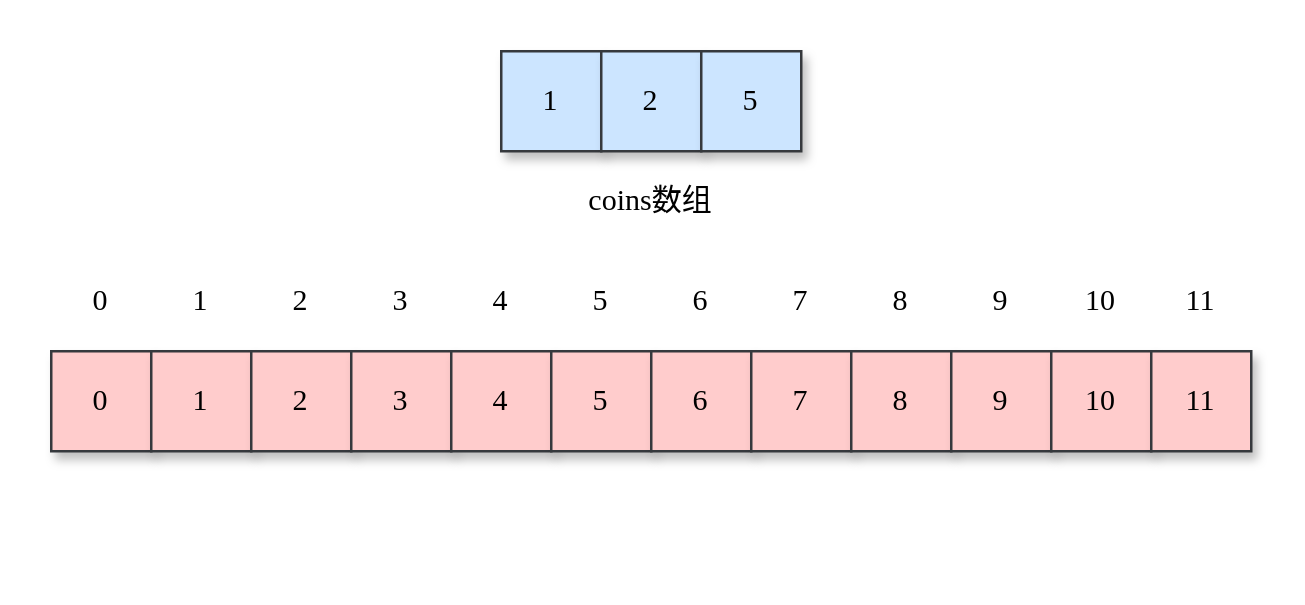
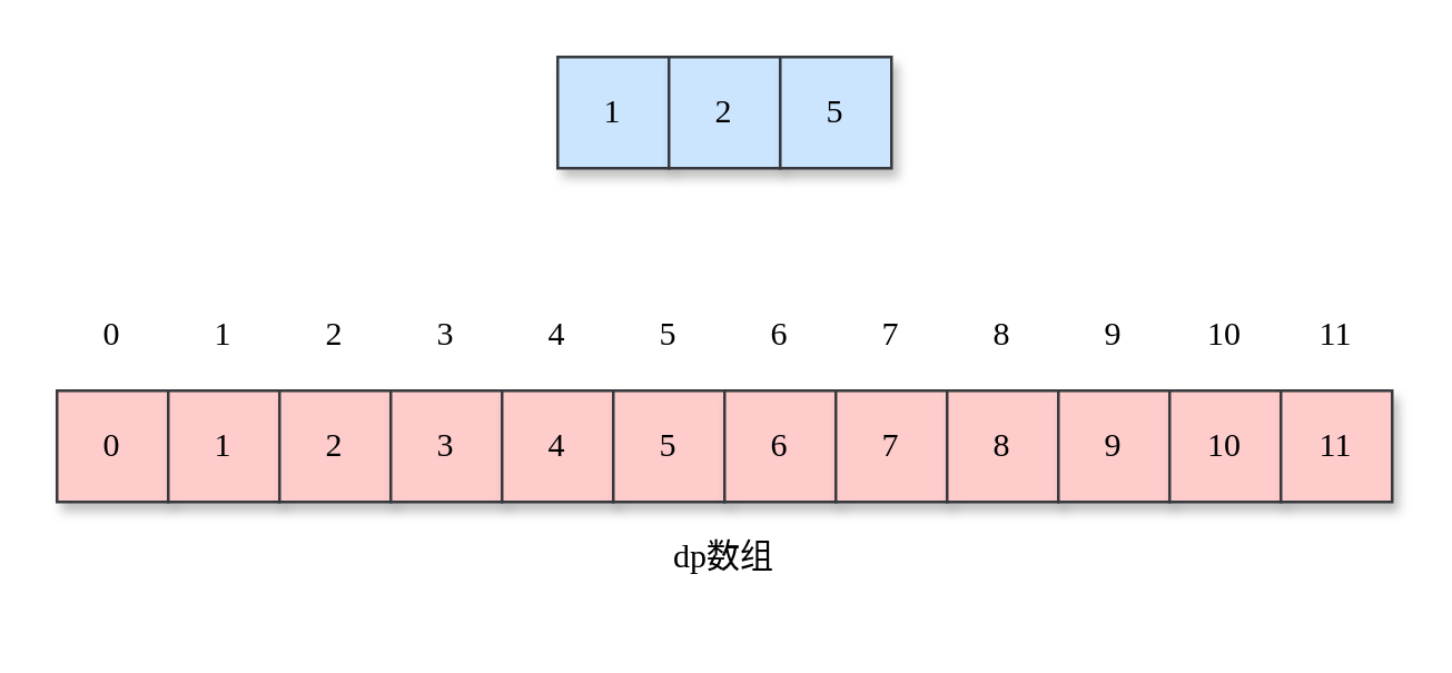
- <mxCell id="20" value="&lt;font face=&quot;Comic Sans MS&quot;&gt;coins数组&lt;/font&gt;" style="text;html=1;strokeColor=none;fillColor=none;align=center;verticalAlign=middle;whiteSpace=wrap;rounded=0;shadow=1;opacity=0;" vertex="1" parent="1"><mxGeometry x="200" y="60" width="120" height="40" as="geometry" /></mxCell>
+ <mxCell id="24" value="&lt;font face=&quot;Comic Sans MS&quot;&gt;dp数组&lt;/font&gt;" style="text;html=1;strokeColor=none;fillColor=none;align=center;verticalAlign=middle;whiteSpace=wrap;rounded=0;shadow=1;opacity=0;" vertex="1" parent="1"><mxGeometry x="200" y="180" width="120" height="40" as="geometry" /></mxCell>
